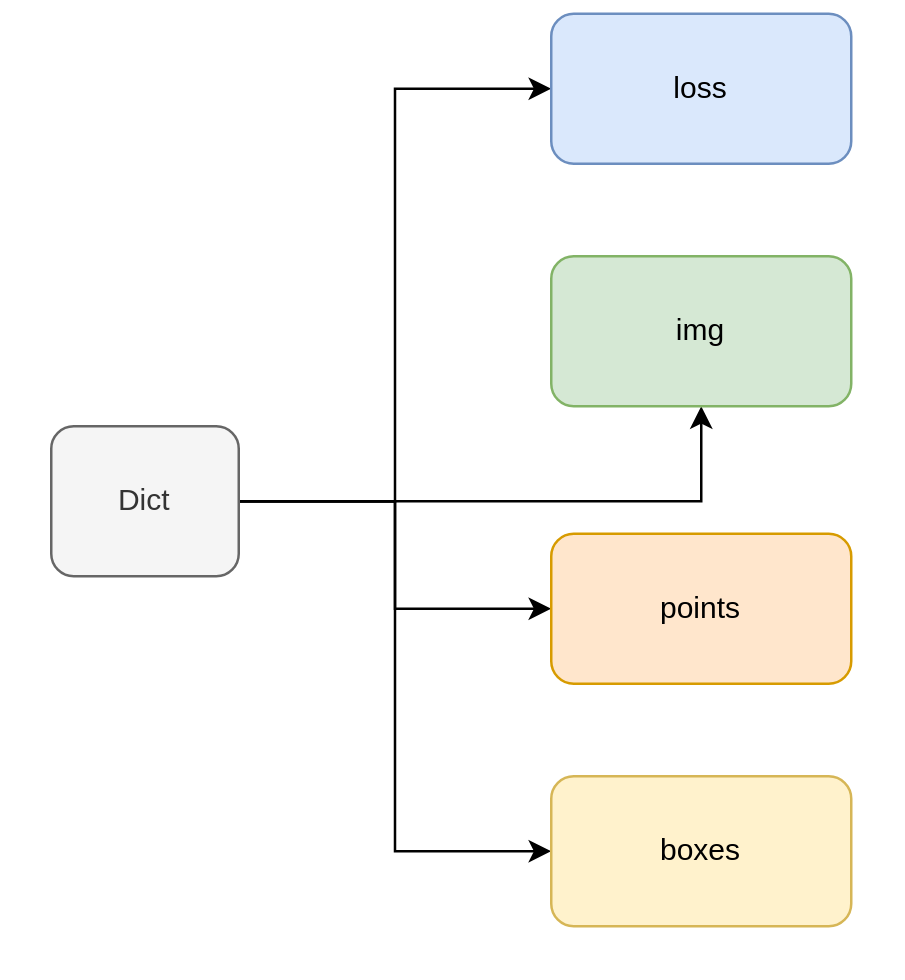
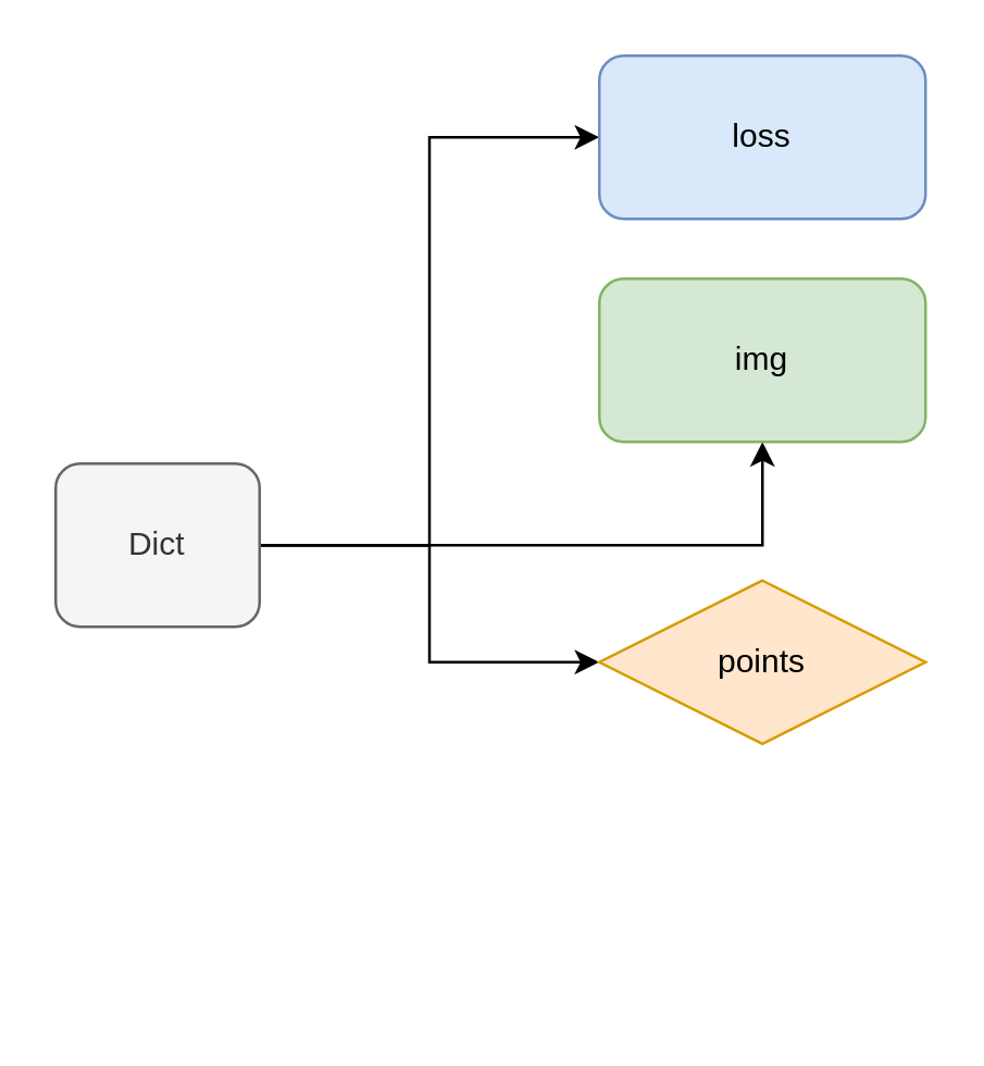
- <mxCell id="9" value="loss" style="whiteSpace=wrap;html=1;rounded=1;fillColor=#dae8fc;strokeColor=#6c8ebf;" vertex="1" parent="1"><mxGeometry x="220" y="5" width="120" height="60" as="geometry" /></mxCell>
+ <mxCell id="9" value="loss" style="whiteSpace=wrap;html=1;rounded=1;fillColor=#dae8fc;strokeColor=#6c8ebf;" vertex="1" parent="1"><mxGeometry x="220" y="20" width="120" height="60" as="geometry" /></mxCell>
- <mxCell id="8" value="points" style="whiteSpace=wrap;html=1;rounded=1;fillColor=#ffe6cc;strokeColor=#d79b00;" vertex="1" parent="1"><mxGeometry x="220" y="213" width="120" height="60" as="geometry" /></mxCell>
+ <mxCell id="8" value="points" style="rhombus;whiteSpace=wrap;html=1;fillColor=#ffe6cc;strokeColor=#d79b00;" vertex="1" parent="1"><mxGeometry x="220" y="213" width="120" height="60" as="geometry" /></mxCell>
- <mxCell id="5" style="edgeStyle=orthogonalEdgeStyle;rounded=0;orthogonalLoop=1;jettySize=auto;html=1;entryX=0;entryY=0.5;entryDx=0;entryDy=0;" edge="1" parent="1" source="6" target="10"><mxGeometry relative="1" as="geometry" /></mxCell>
- <mxCell id="10" value="boxes" style="whiteSpace=wrap;html=1;rounded=1;fillColor=#fff2cc;strokeColor=#d6b656;" vertex="1" parent="1"><mxGeometry x="220" y="310" width="120" height="60" as="geometry" /></mxCell>
